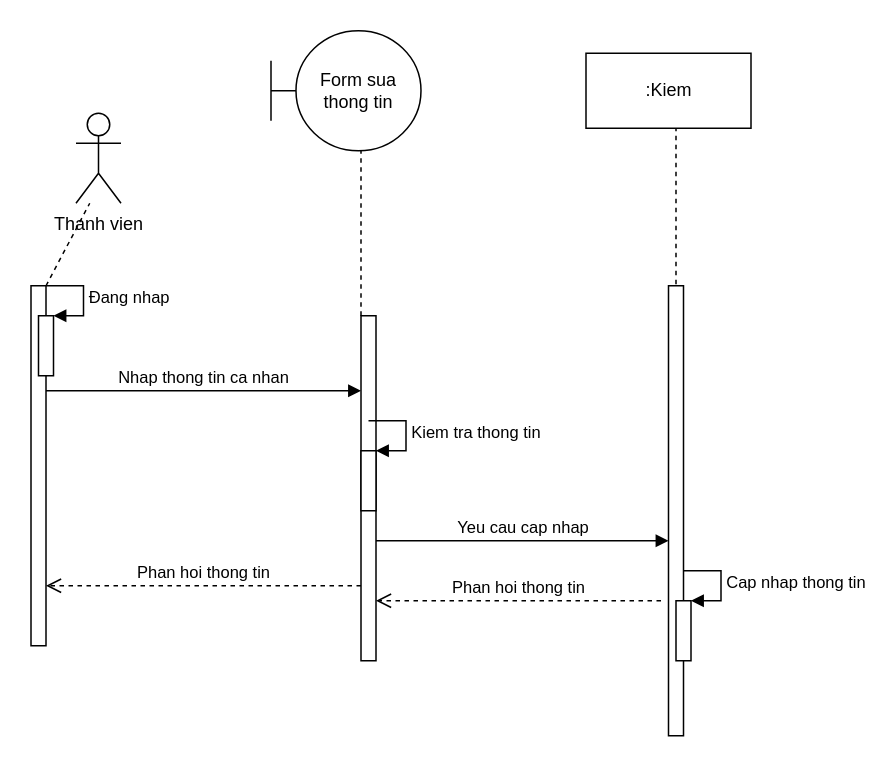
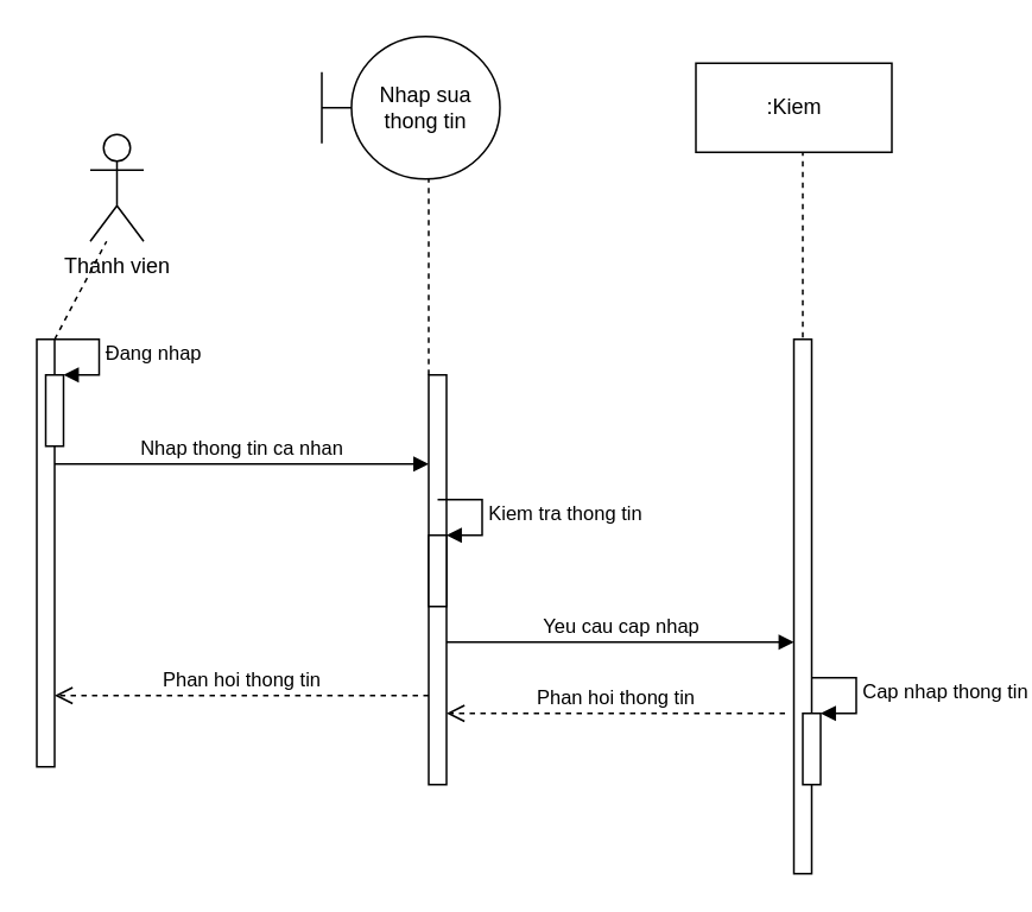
- <mxCell id="5" value="Form sua thong tin" style="shape=umlBoundary;whiteSpace=wrap;html=1;" vertex="1" parent="1"><mxGeometry x="180" y="20" width="100" height="80" as="geometry" /></mxCell>
+ <mxCell id="5" value="Nhap sua thong tin" style="shape=umlBoundary;whiteSpace=wrap;html=1;" vertex="1" parent="1"><mxGeometry x="180" y="20" width="100" height="80" as="geometry" /></mxCell>
